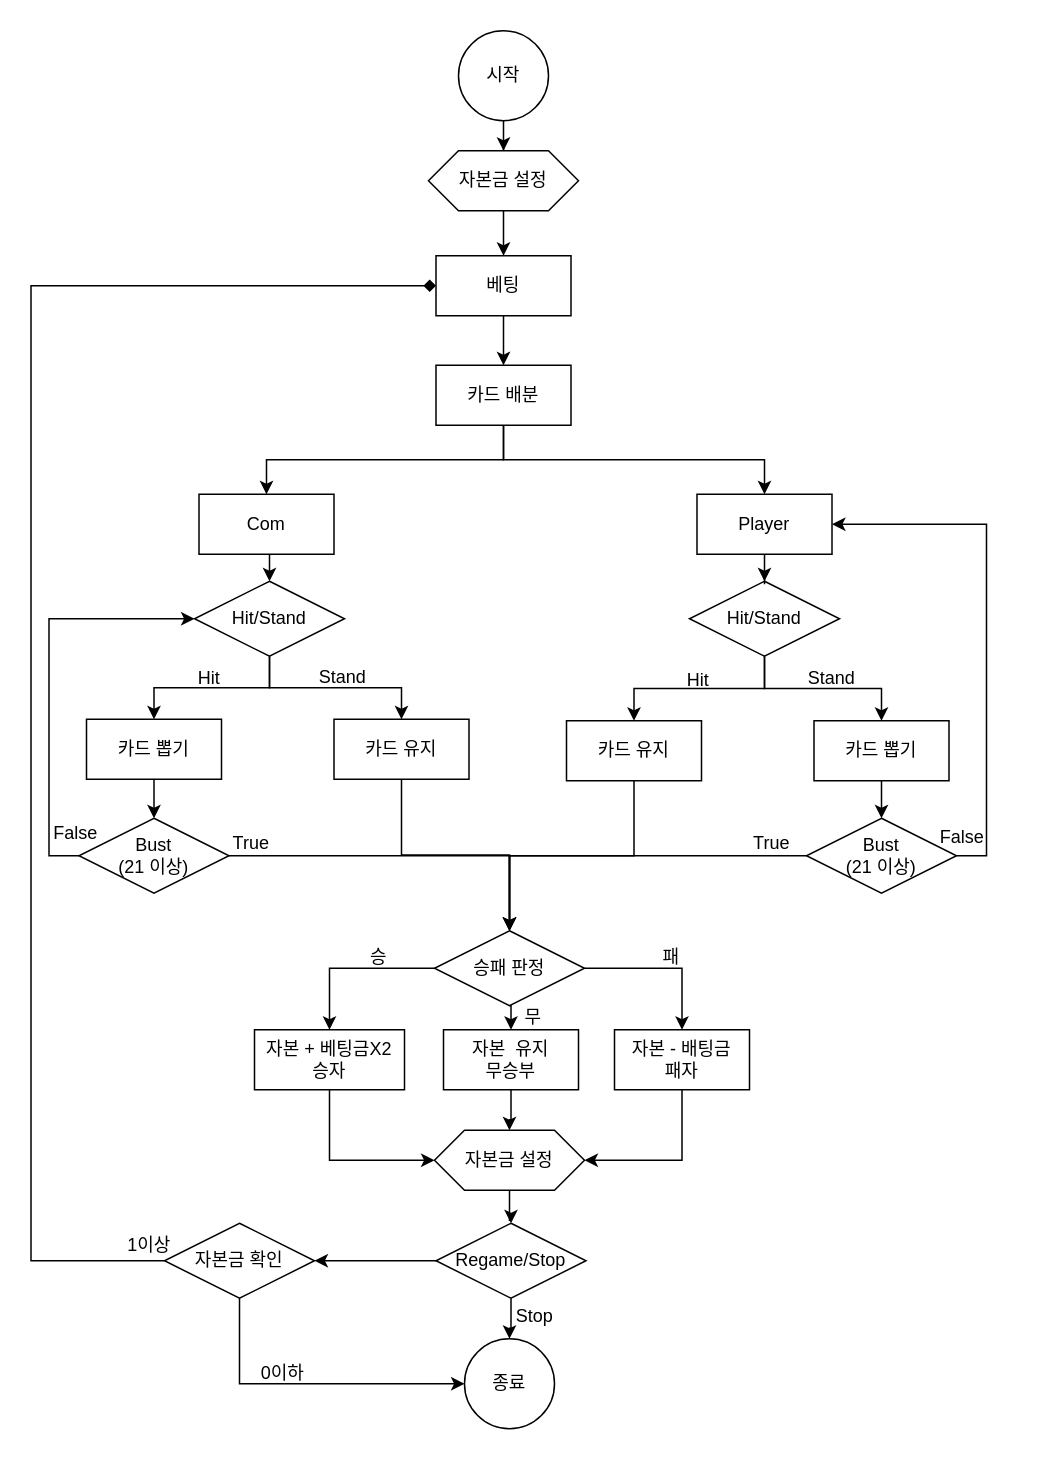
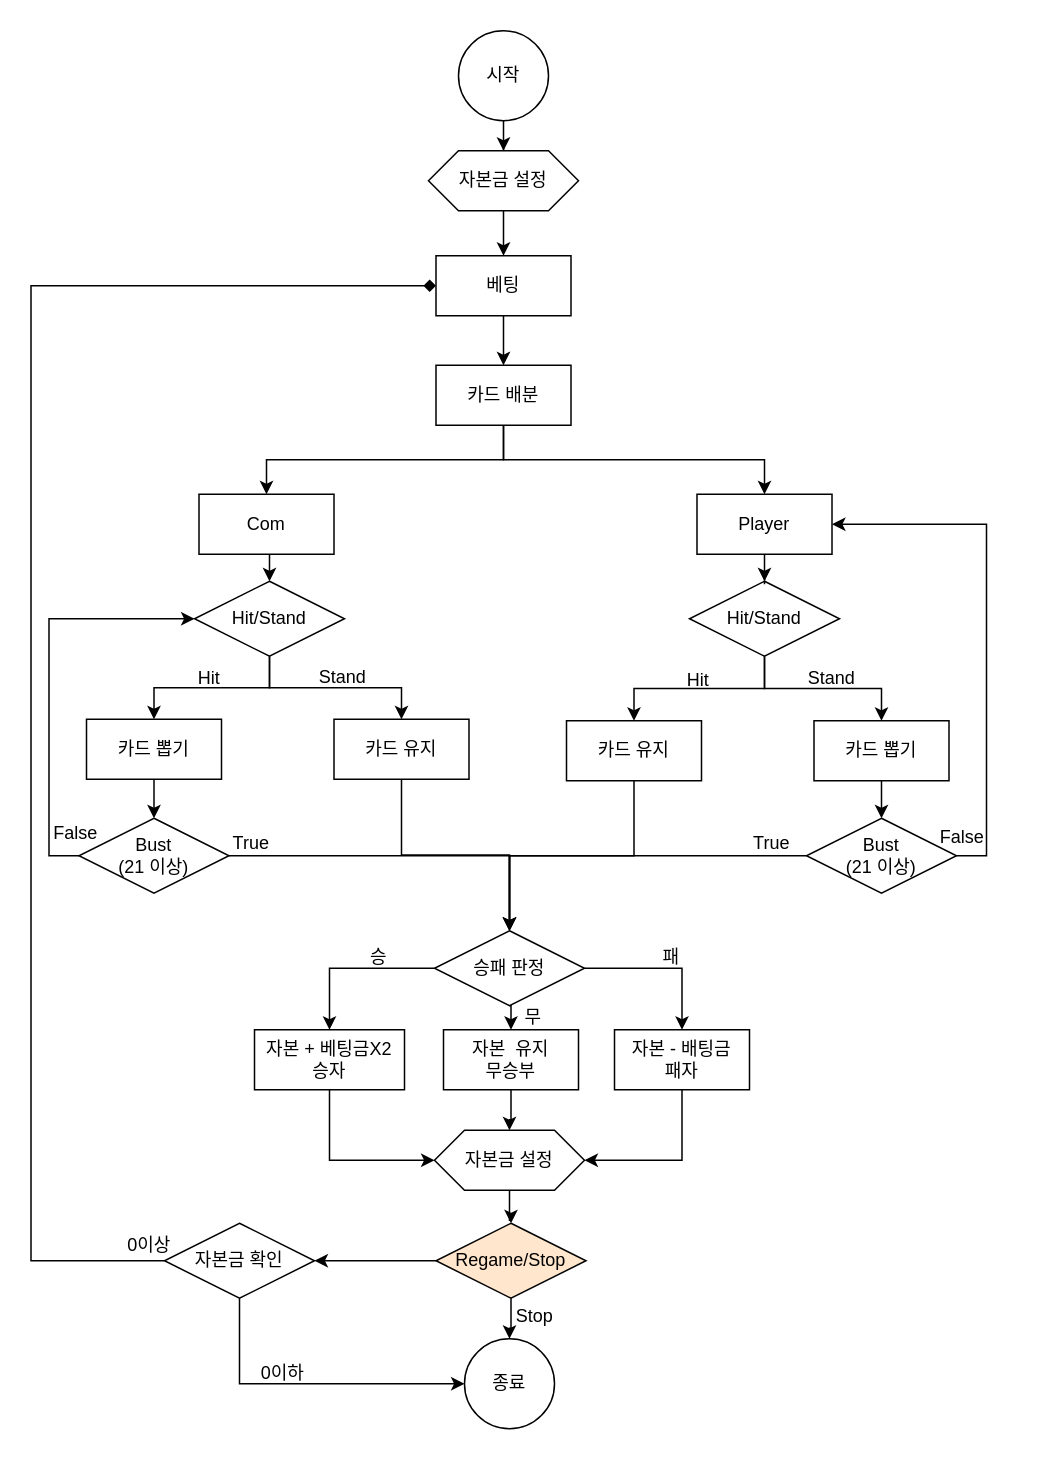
- <mxCell id="50" value="1이상" style="text;strokeColor=none;align=center;fillColor=none;html=1;verticalAlign=middle;whiteSpace=wrap;rounded=0;" parent="1" vertex="1"><mxGeometry x="69" y="815" width="60" height="30" as="geometry" /></mxCell>
+ <mxCell id="50" value="0이상" style="text;strokeColor=none;align=center;fillColor=none;html=1;verticalAlign=middle;whiteSpace=wrap;rounded=0;" parent="1" vertex="1"><mxGeometry x="69" y="815" width="60" height="30" as="geometry" /></mxCell>
- <mxCell id="23" value="Regame/Stop" style="rhombus;whiteSpace=wrap;html=1;" parent="1" vertex="1"><mxGeometry x="290" y="815" width="100" height="50" as="geometry" /></mxCell>
+ <mxCell id="23" value="Regame/Stop" style="rhombus;whiteSpace=wrap;html=1;fillColor=#ffe6cc;" parent="1" vertex="1"><mxGeometry x="290" y="815" width="100" height="50" as="geometry" /></mxCell>
